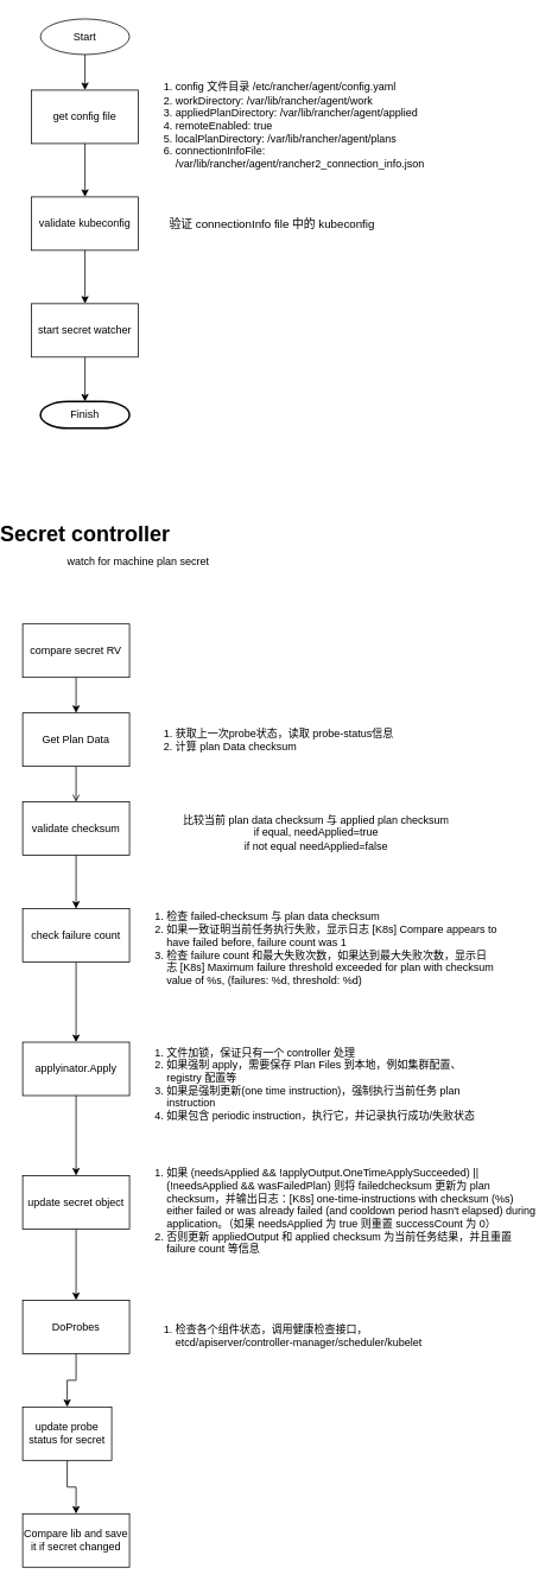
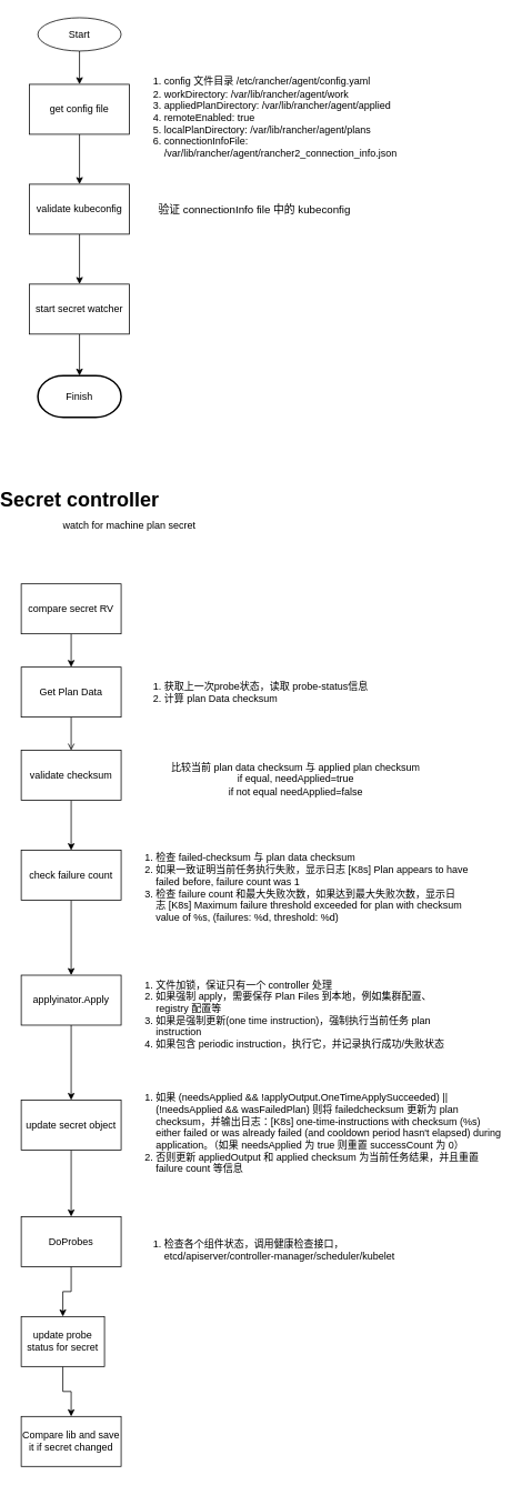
- <mxCell id="12" value="Finish" style="strokeWidth=2;html=1;shape=mxgraph.flowchart.terminator;whiteSpace=wrap;" parent="1" vertex="1"><mxGeometry x="40" y="450" width="100" height="30" as="geometry" /></mxCell>
+ <mxCell id="12" value="Finish" style="strokeWidth=2;html=1;shape=mxgraph.flowchart.terminator;whiteSpace=wrap;" parent="1" vertex="1"><mxGeometry x="40" y="450" width="100" height="50" as="geometry" /></mxCell>
- <mxCell id="25" value="&lt;ol&gt;&lt;li&gt;检查 failed-checksum 与 plan data checksum&lt;/li&gt;&lt;li&gt;如果一致证明当前任务执行失败，显示日志 [K8s] Compare appears to have failed before, failure count was 1&lt;/li&gt;&lt;li&gt;检查 failure count 和最大失败次数，如果达到最大失败次数，显示日志&amp;nbsp;[K8s] Maximum failure threshold exceeded for plan with checksum value of %s, (failures: %d, threshold: %d)&lt;/li&gt;&lt;/ol&gt;" style="text;strokeColor=none;fillColor=none;html=1;whiteSpace=wrap;verticalAlign=middle;overflow=hidden;" vertex="1" parent="1"><mxGeometry x="140" y="990" width="440" height="150" as="geometry" /></mxCell>
+ <mxCell id="25" value="&lt;ol&gt;&lt;li&gt;检查 failed-checksum 与 plan data checksum&lt;/li&gt;&lt;li&gt;如果一致证明当前任务执行失败，显示日志 [K8s] Plan appears to have failed before, failure count was 1&lt;/li&gt;&lt;li&gt;检查 failure count 和最大失败次数，如果达到最大失败次数，显示日志&amp;nbsp;[K8s] Maximum failure threshold exceeded for plan with checksum value of %s, (failures: %d, threshold: %d)&lt;/li&gt;&lt;/ol&gt;" style="text;strokeColor=none;fillColor=none;html=1;whiteSpace=wrap;verticalAlign=middle;overflow=hidden;" vertex="1" parent="1"><mxGeometry x="140" y="990" width="440" height="150" as="geometry" /></mxCell>
